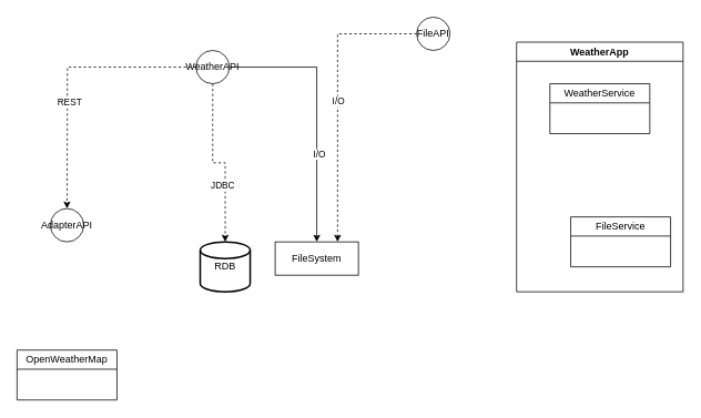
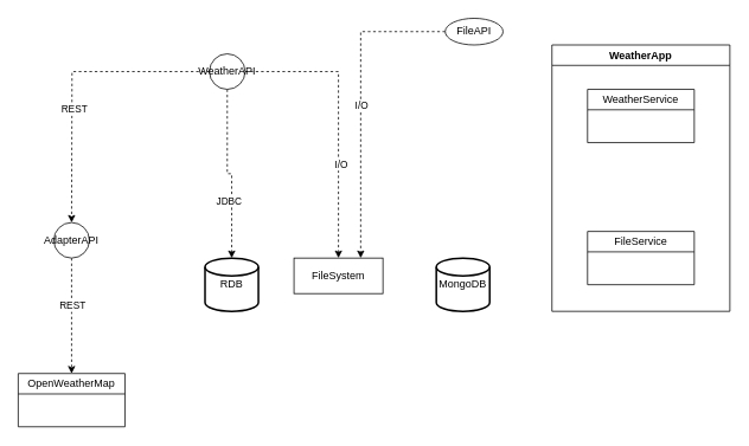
- <mxCell id="21" value="FileAPI" style="ellipse;whiteSpace=wrap;html=1;" vertex="1" parent="1"><mxGeometry x="500" y="20" width="40" height="40" as="geometry" /></mxCell>
+ <mxCell id="21" value="FileAPI" style="ellipse;whiteSpace=wrap;html=1;" vertex="1" parent="1"><mxGeometry x="500" y="20" width="65" height="30" as="geometry" /></mxCell>
- <mxCell id="13" style="edgeStyle=orthogonalEdgeStyle;rounded=0;orthogonalLoop=1;jettySize=auto;html=1;dashed=0;" edge="1" parent="1" source="15" target="7"><mxGeometry relative="1" as="geometry" /></mxCell>
+ <mxCell id="13" style="edgeStyle=orthogonalEdgeStyle;rounded=0;orthogonalLoop=1;jettySize=auto;html=1;dashed=1;" edge="1" parent="1" source="15" target="7"><mxGeometry relative="1" as="geometry" /></mxCell>
- <mxCell id="4" value="&lt;span style=&quot;font-weight: 400; text-wrap-mode: nowrap;&quot;&gt;FileService&lt;/span&gt;" style="swimlane;whiteSpace=wrap;html=1;" vertex="1" parent="2"><mxGeometry x="65" y="210" width="120" height="60" as="geometry" /></mxCell>
+ <mxCell id="4" value="&lt;span style=&quot;font-weight: 400; text-wrap-mode: nowrap;&quot;&gt;FileService&lt;/span&gt;" style="swimlane;whiteSpace=wrap;html=1;" vertex="1" parent="2"><mxGeometry x="40" y="210" width="120" height="60" as="geometry" /></mxCell>
- <mxCell id="6" value="RDB" style="strokeWidth=2;html=1;shape=mxgraph.flowchart.database;whiteSpace=wrap;" vertex="1" parent="1"><mxGeometry x="240" y="290" width="60" height="60" as="geometry" /></mxCell>
+ <mxCell id="6" value="RDB" style="strokeWidth=2;html=1;shape=mxgraph.flowchart.database;whiteSpace=wrap;" vertex="1" parent="1"><mxGeometry x="230" y="290" width="60" height="60" as="geometry" /></mxCell>
+ <mxCell id="5" value="MongoDB" style="strokeWidth=2;html=1;shape=mxgraph.flowchart.database;whiteSpace=wrap;" vertex="1" parent="1"><mxGeometry x="490" y="290" width="60" height="60" as="geometry" /></mxCell>
+ <mxCell id="16" style="edgeStyle=orthogonalEdgeStyle;rounded=0;orthogonalLoop=1;jettySize=auto;html=1;dashed=1;" edge="1" parent="1" source="18" target="8"><mxGeometry relative="1" as="geometry" /></mxCell>
+ <mxCell id="17" value="REST" style="edgeLabel;html=1;align=center;verticalAlign=middle;resizable=0;points=[];" vertex="1" connectable="0" parent="16"><mxGeometry x="-0.185" relative="1" as="geometry"><mxPoint as="offset" /></mxGeometry></mxCell>
